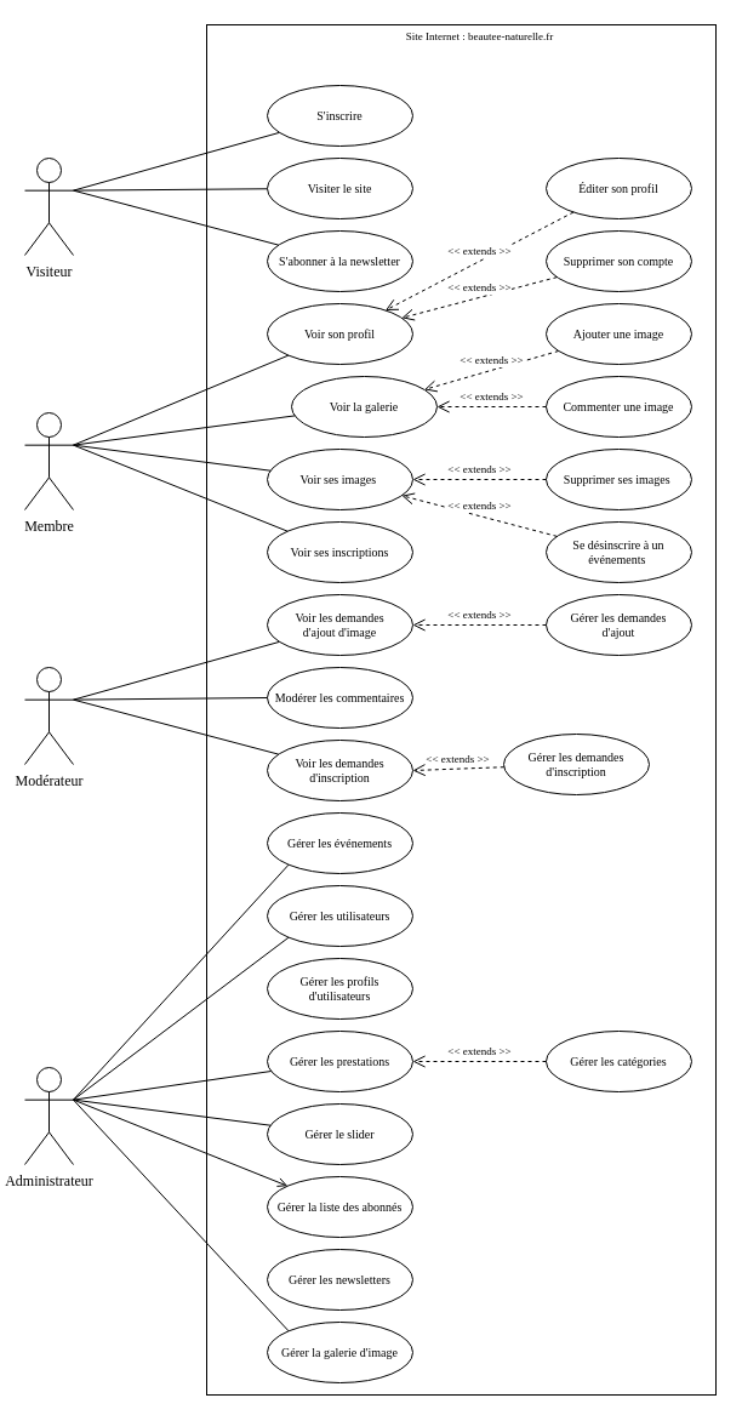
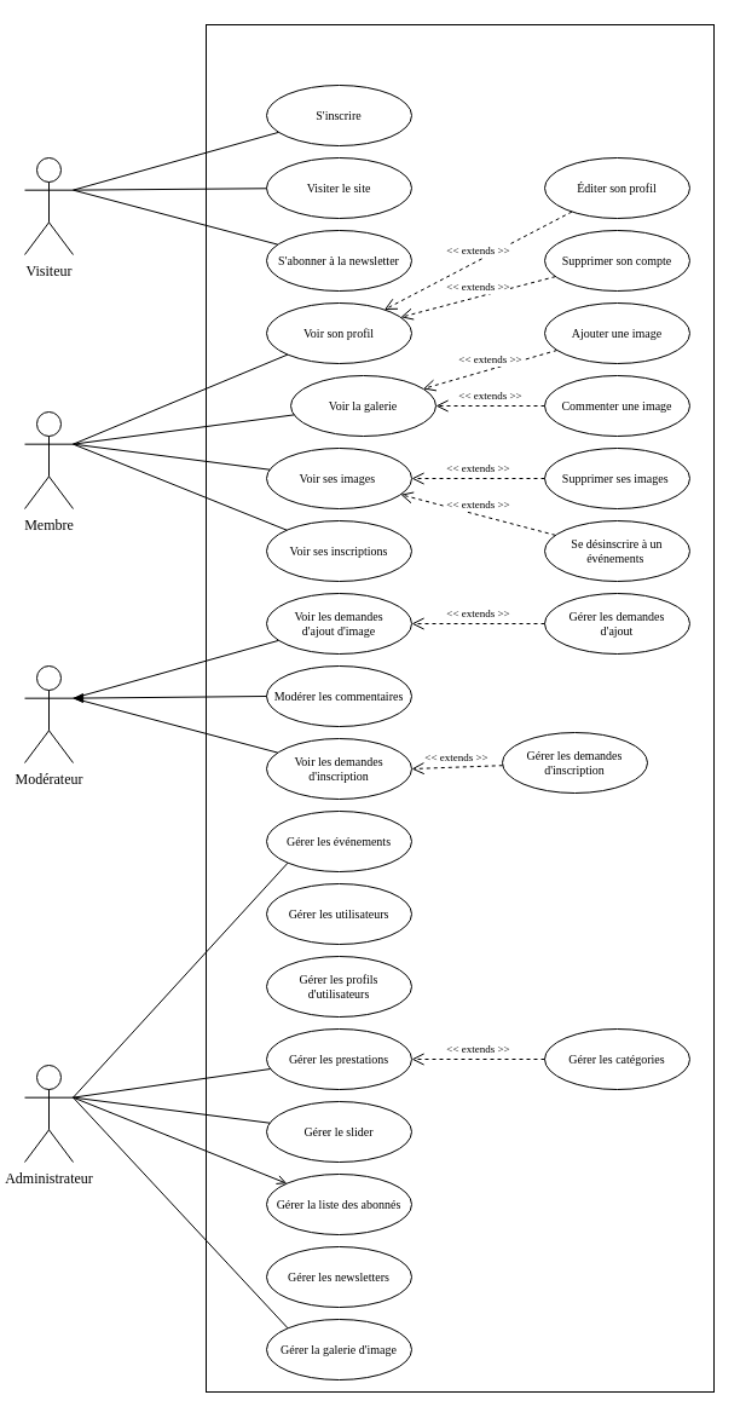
- <mxCell id="59" value="Site Internet : beautee-naturelle.fr" style="text;html=1;align=center;verticalAlign=middle;resizable=0;points=[];autosize=1;fontSize=9;fontFamily=Lucida Console;" vertex="1" parent="1"><mxGeometry x="290" y="20" width="210" height="20" as="geometry" /></mxCell>
- <mxCell id="27" value="" style="endArrow=none;html=1;fontFamily=Lucida Console;fontSize=10;entryX=1;entryY=0.333;entryDx=0;entryDy=0;entryPerimeter=0;exitX=0;exitY=0.5;exitDx=0;exitDy=0;" edge="1" parent="1" source="14" target="6"><mxGeometry width="50" height="50" relative="1" as="geometry"><mxPoint x="230" y="595" as="sourcePoint" /><mxPoint x="110" y="651.667" as="targetPoint" /></mxGeometry></mxCell>
+ <mxCell id="27" value="" style="endArrow=block;html=1;fontFamily=Lucida Console;fontSize=10;entryX=1;entryY=0.333;entryDx=0;entryDy=0;entryPerimeter=0;exitX=0;exitY=0.5;exitDx=0;exitDy=0;" edge="1" parent="1" source="14" target="6"><mxGeometry width="50" height="50" relative="1" as="geometry"><mxPoint x="230" y="595" as="sourcePoint" /><mxPoint x="110" y="651.667" as="targetPoint" /></mxGeometry></mxCell>
- <mxCell id="36" value="" style="endArrow=none;html=1;fontFamily=Lucida Console;fontSize=10;exitX=1;exitY=0.333;exitDx=0;exitDy=0;exitPerimeter=0;entryX=0;entryY=1;entryDx=0;entryDy=0;" edge="1" parent="1" source="7" target="17"><mxGeometry width="50" height="50" relative="1" as="geometry"><mxPoint x="110" y="816.667" as="sourcePoint" /><mxPoint x="230" y="705" as="targetPoint" /></mxGeometry></mxCell>
